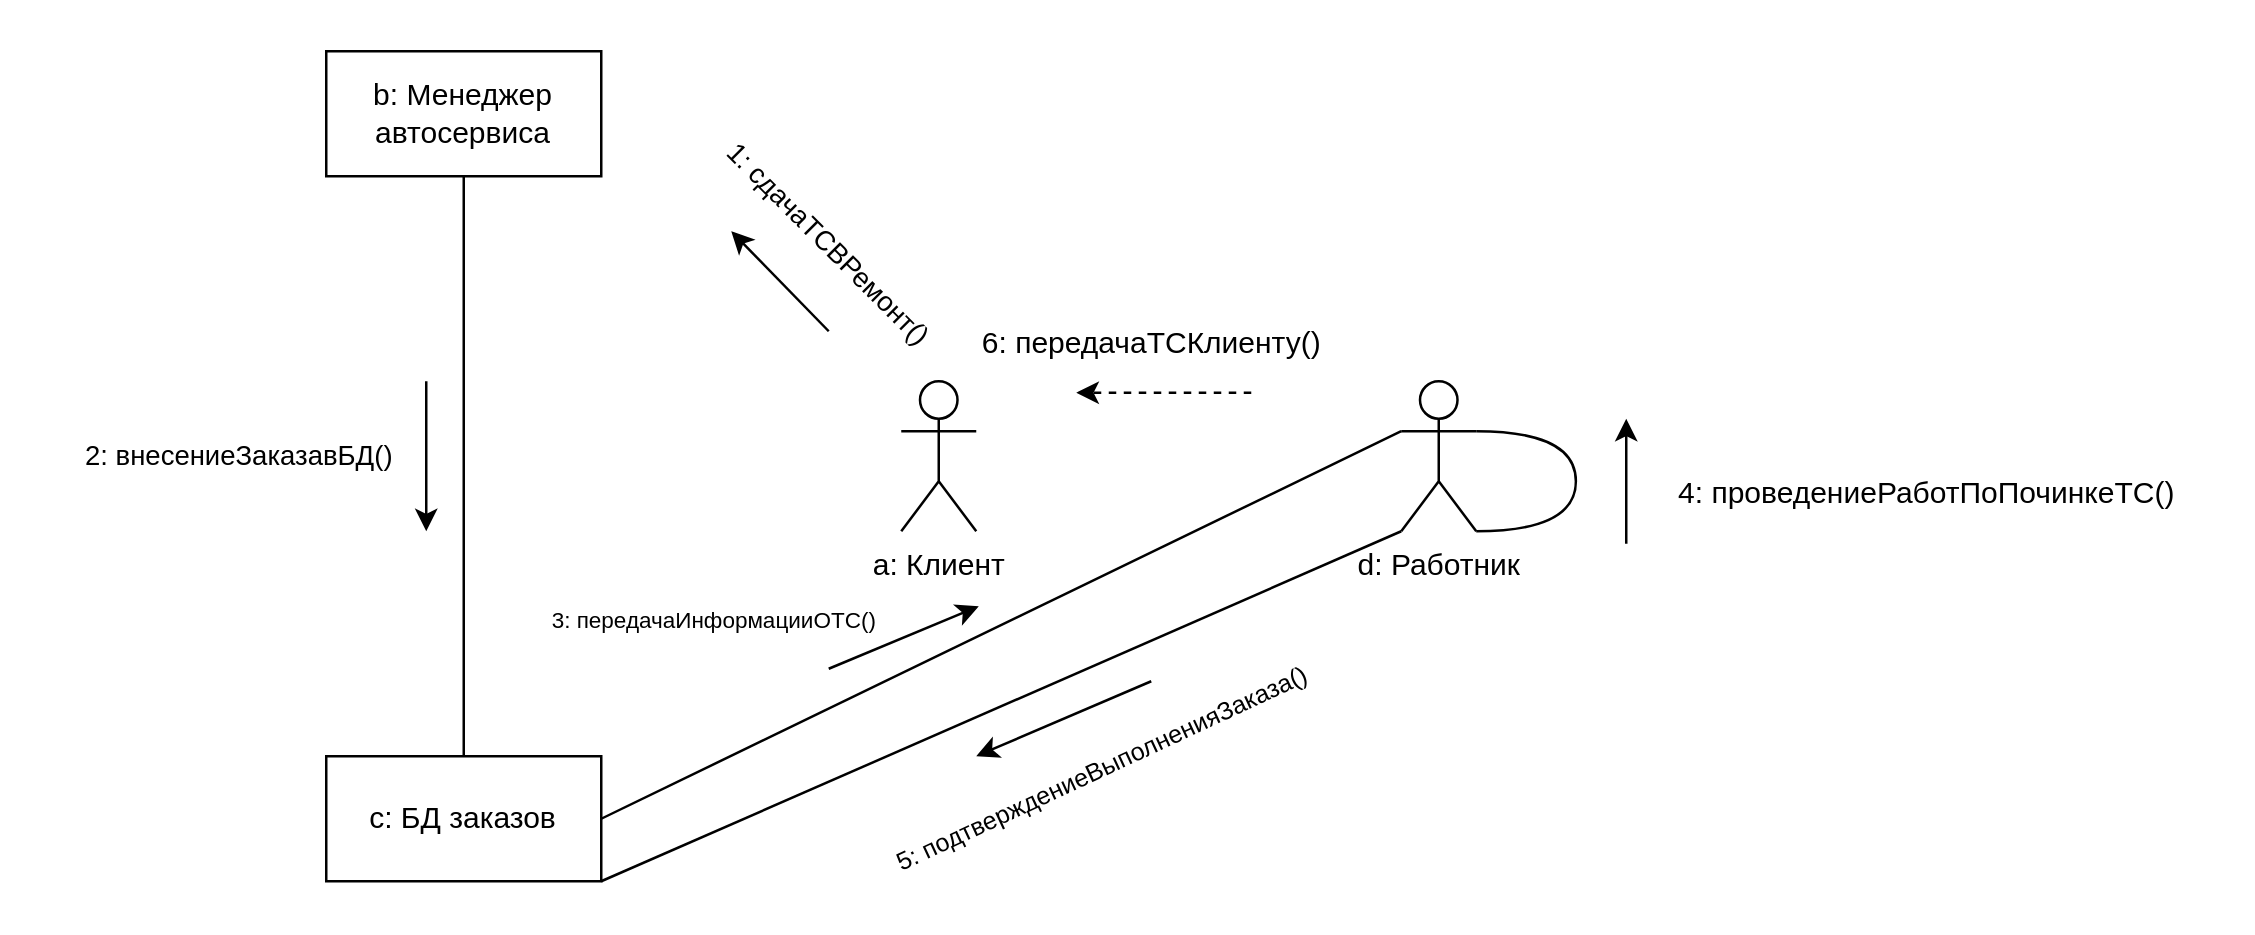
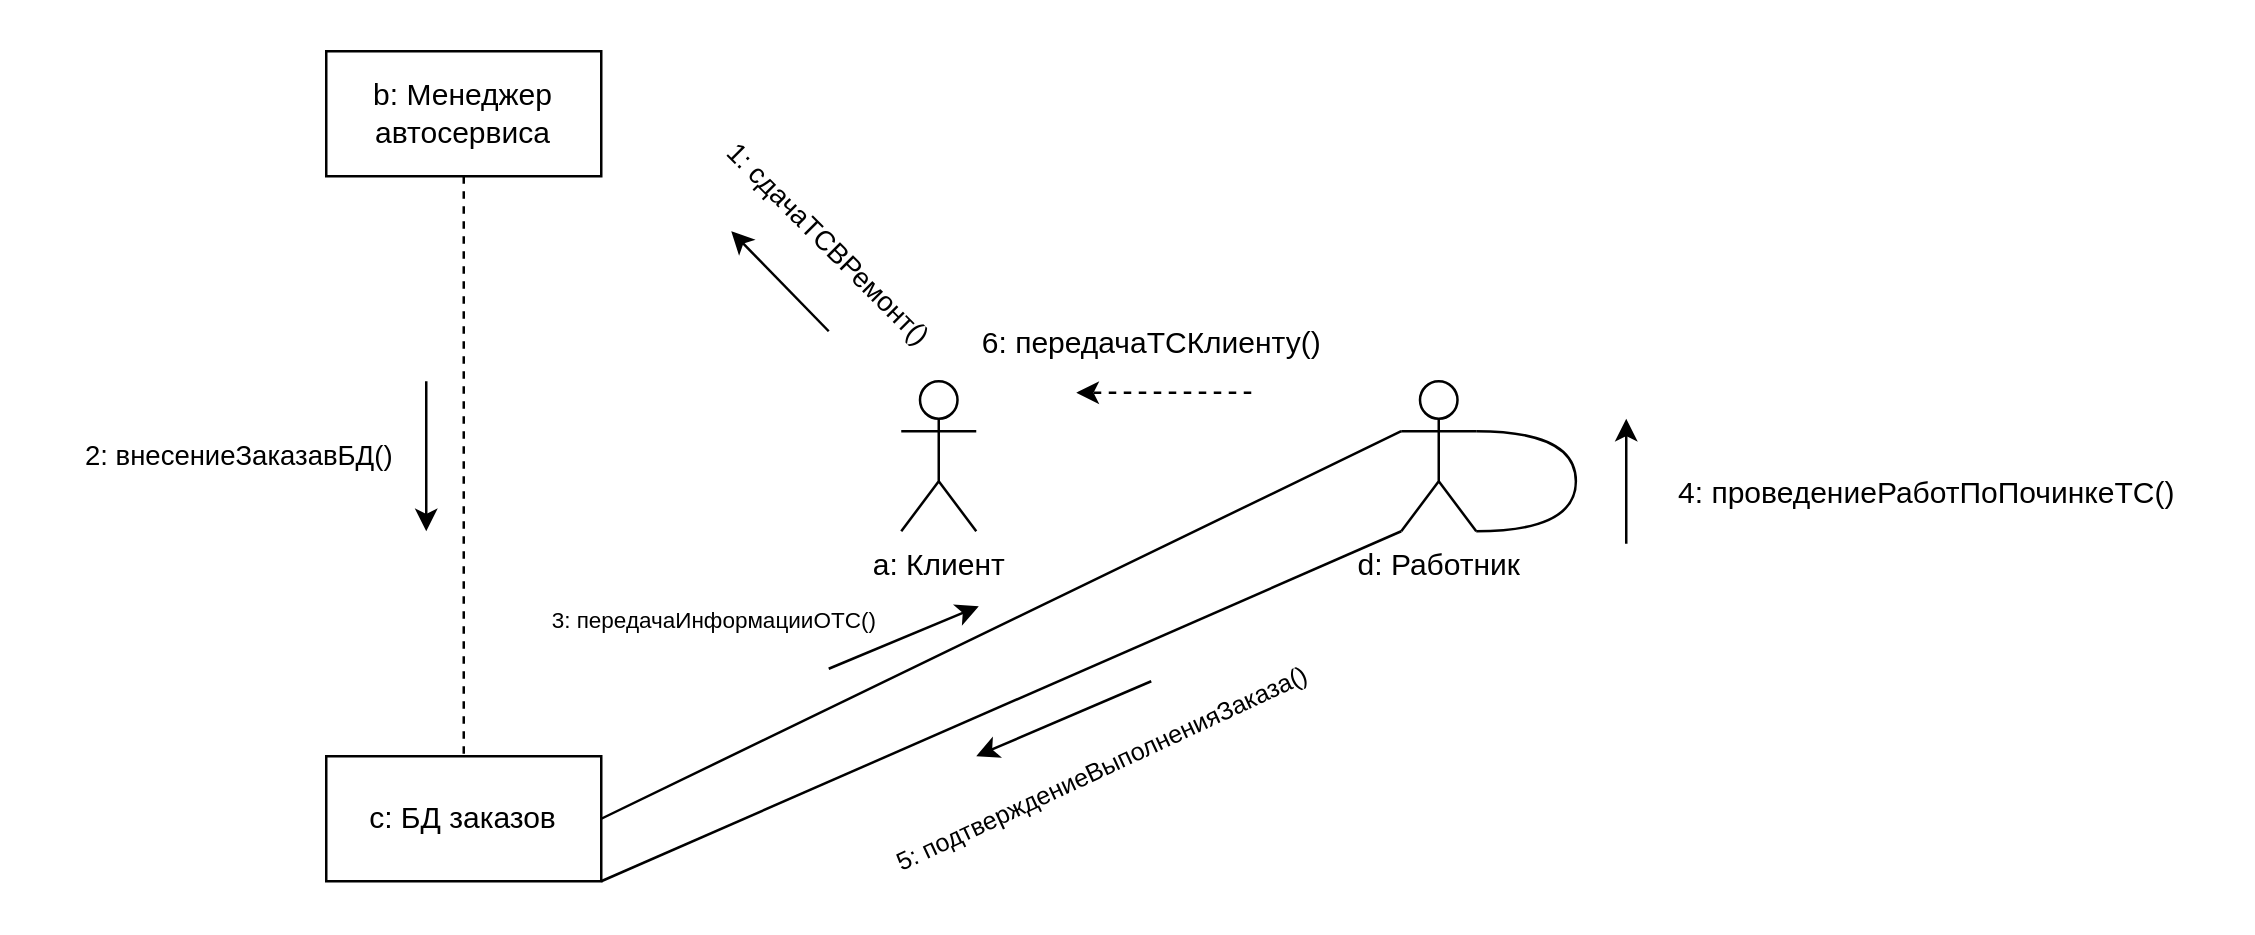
- <mxCell id="6" value="" style="endArrow=none;html=1;rounded=0;entryX=0.5;entryY=0;entryDx=0;entryDy=0;exitX=0.5;exitY=1;exitDx=0;exitDy=0;endFill=0;" edge="1" parent="1" source="4" target="5"><mxGeometry width="50" height="50" relative="1" as="geometry"><mxPoint x="260" y="274" as="sourcePoint" /><mxPoint x="140" y="172" as="targetPoint" /></mxGeometry></mxCell>
+ <mxCell id="6" value="" style="endArrow=none;html=1;rounded=0;entryX=0.5;entryY=0;entryDx=0;entryDy=0;exitX=0.5;exitY=1;exitDx=0;exitDy=0;endFill=0;dashed=1;" edge="1" parent="1" source="4" target="5"><mxGeometry width="50" height="50" relative="1" as="geometry"><mxPoint x="260" y="274" as="sourcePoint" /><mxPoint x="140" y="172" as="targetPoint" /></mxGeometry></mxCell>
